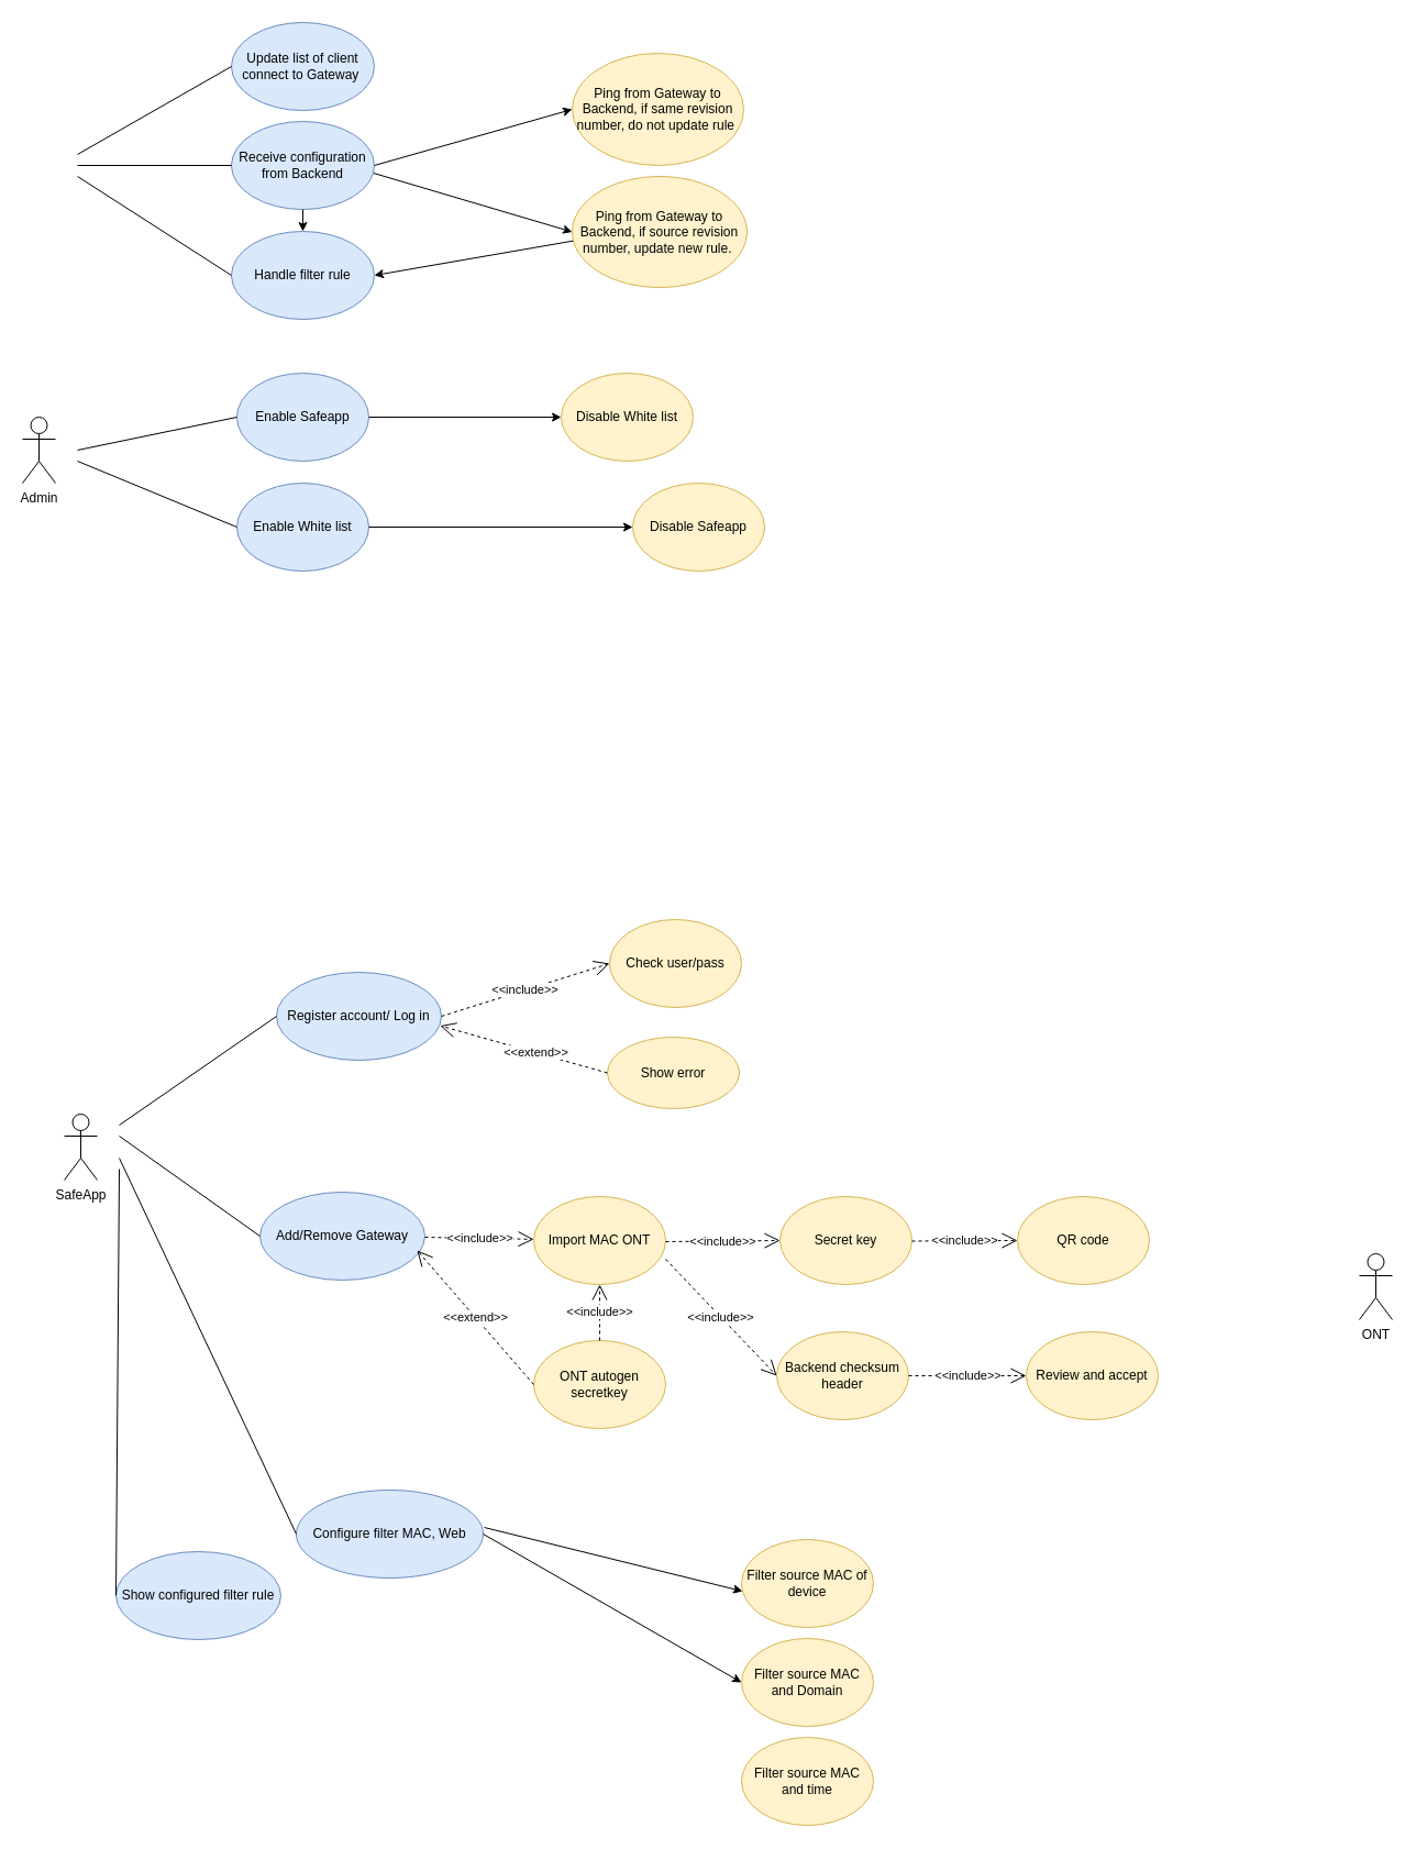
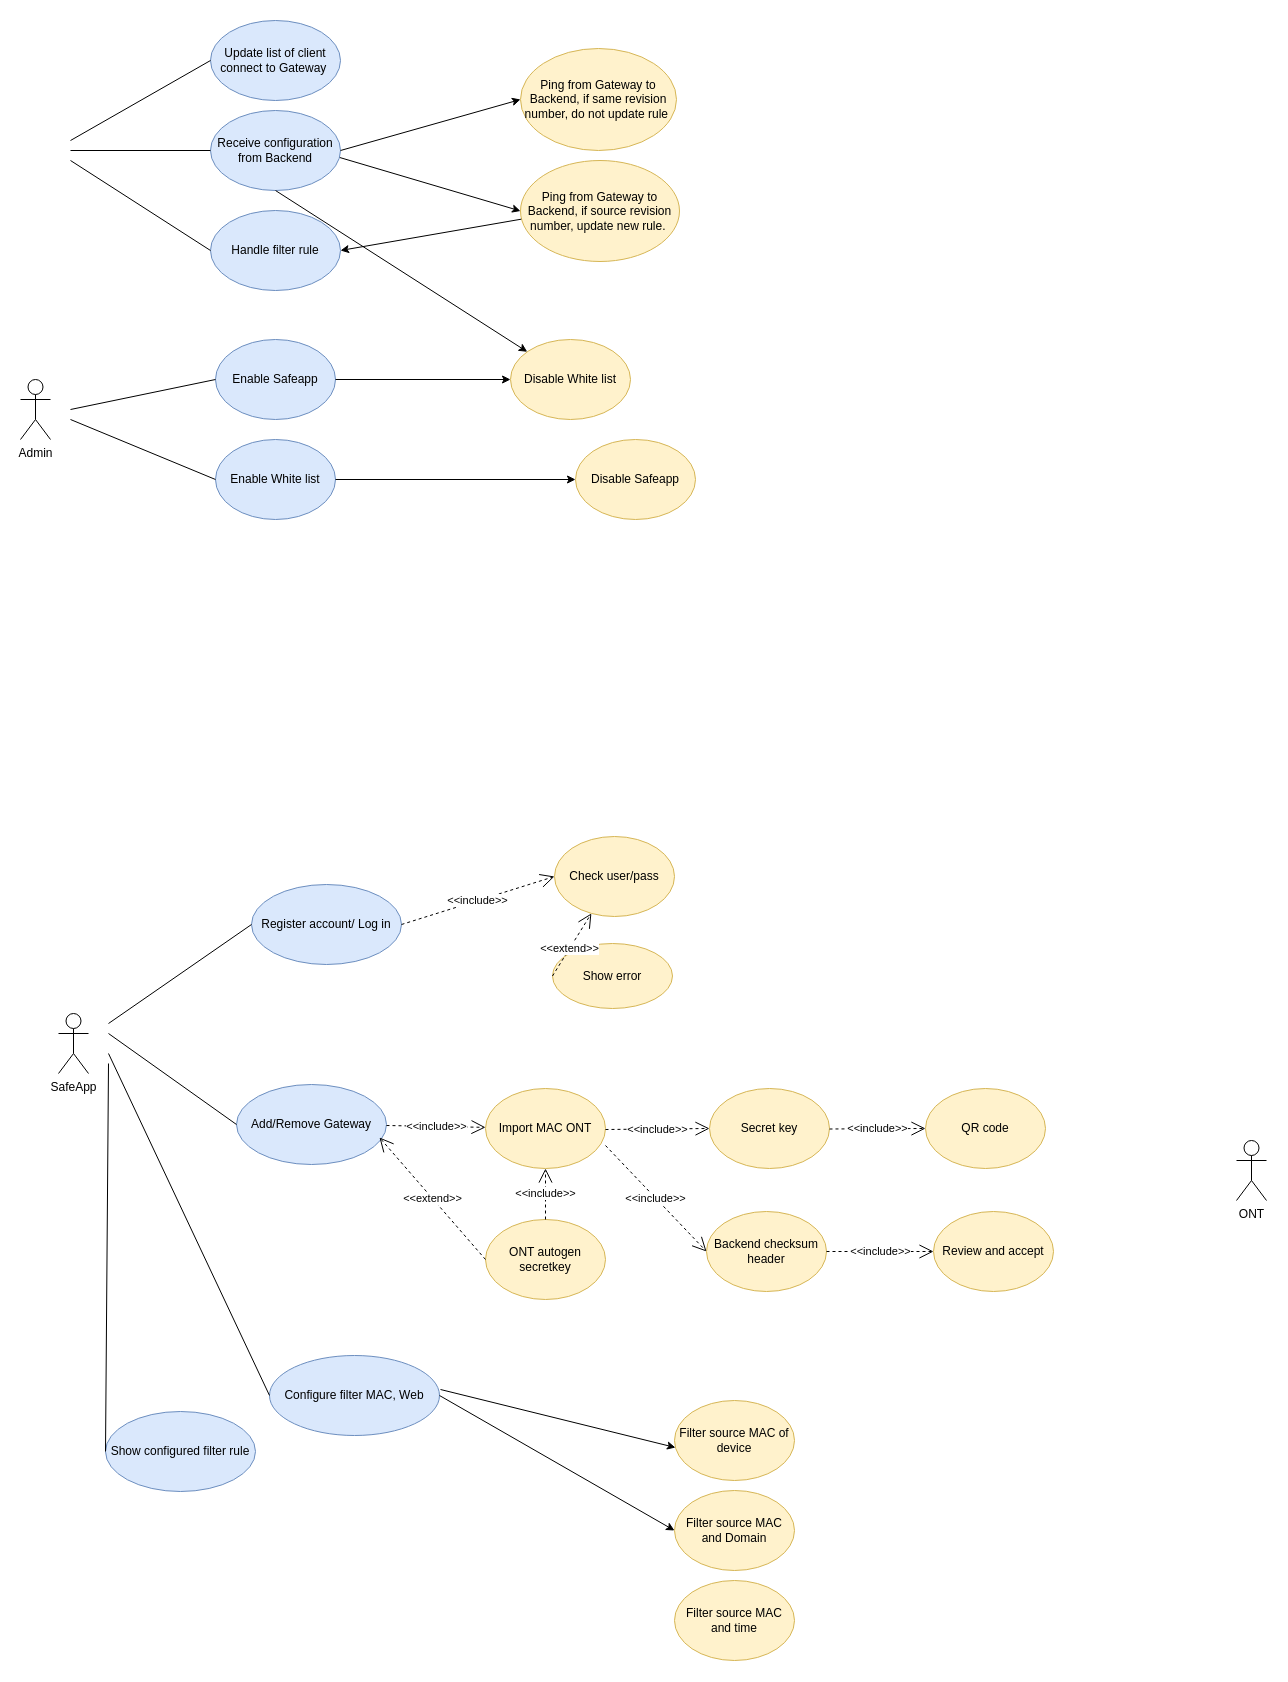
- <mxCell id="28" value="" style="endArrow=classic;html=1;rounded=0;entryX=0.5;entryY=0;entryDx=0;entryDy=0;exitX=0.5;exitY=1;exitDx=0;exitDy=0;" parent="1" source="18" target="19" edge="1"><mxGeometry width="50" height="50" relative="1" as="geometry"><mxPoint x="310" y="240" as="sourcePoint" /><mxPoint x="360" y="190" as="targetPoint" /></mxGeometry></mxCell>
+ <mxCell id="28" value="" style="endArrow=classic;html=1;rounded=0;exitX=0.5;exitY=1;exitDx=0;exitDy=0;" parent="1" source="18" target="34" edge="1"><mxGeometry width="50" height="50" relative="1" as="geometry"><mxPoint x="310" y="240" as="sourcePoint" /><mxPoint x="360" y="190" as="targetPoint" /></mxGeometry></mxCell>
- <mxCell id="42" value="&amp;lt;&amp;lt;extend&amp;gt;&amp;gt;" style="endArrow=open;endSize=12;dashed=1;html=1;rounded=0;entryX=0.993;entryY=0.608;entryDx=0;entryDy=0;exitX=0;exitY=0.5;exitDx=0;exitDy=0;entryPerimeter=0;" edge="1" parent="1" source="41" target="3"><mxGeometry x="-0.141" width="160" relative="1" as="geometry"><mxPoint x="428" y="1012" as="sourcePoint" /><mxPoint x="588" y="1012" as="targetPoint" /><mxPoint as="offset" /></mxGeometry></mxCell>
+ <mxCell id="42" value="&amp;lt;&amp;lt;extend&amp;gt;&amp;gt;" style="endArrow=open;endSize=12;dashed=1;html=1;rounded=0;exitX=0;exitY=0.5;exitDx=0;exitDy=0;" edge="1" parent="1" source="41" target="40"><mxGeometry x="-0.141" width="160" relative="1" as="geometry"><mxPoint x="428" y="1012" as="sourcePoint" /><mxPoint x="588" y="1012" as="targetPoint" /><mxPoint as="offset" /></mxGeometry></mxCell>
